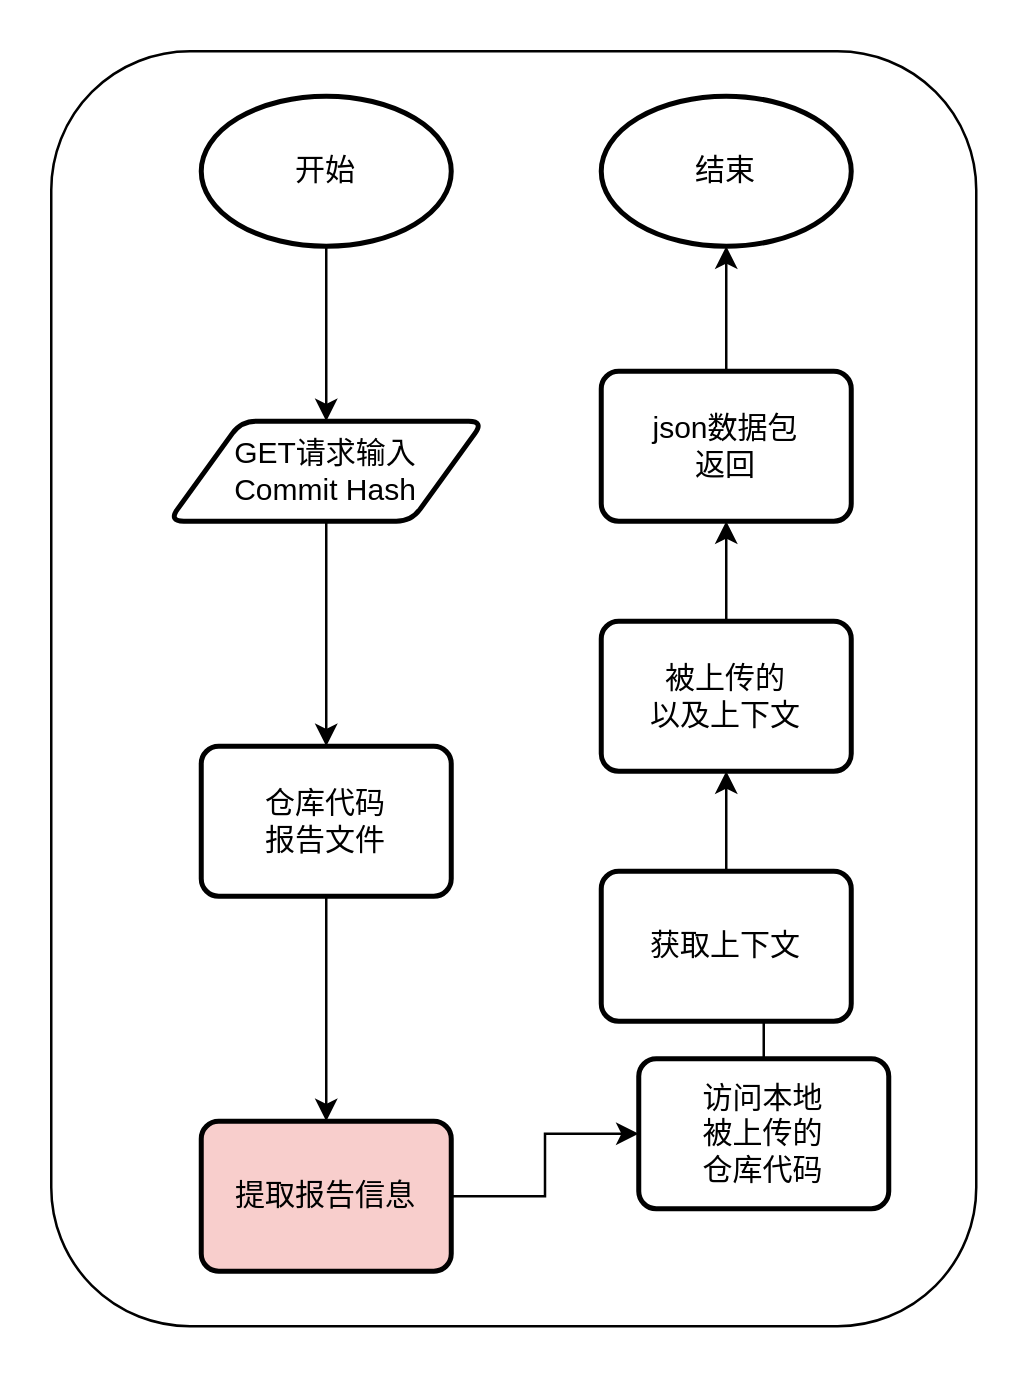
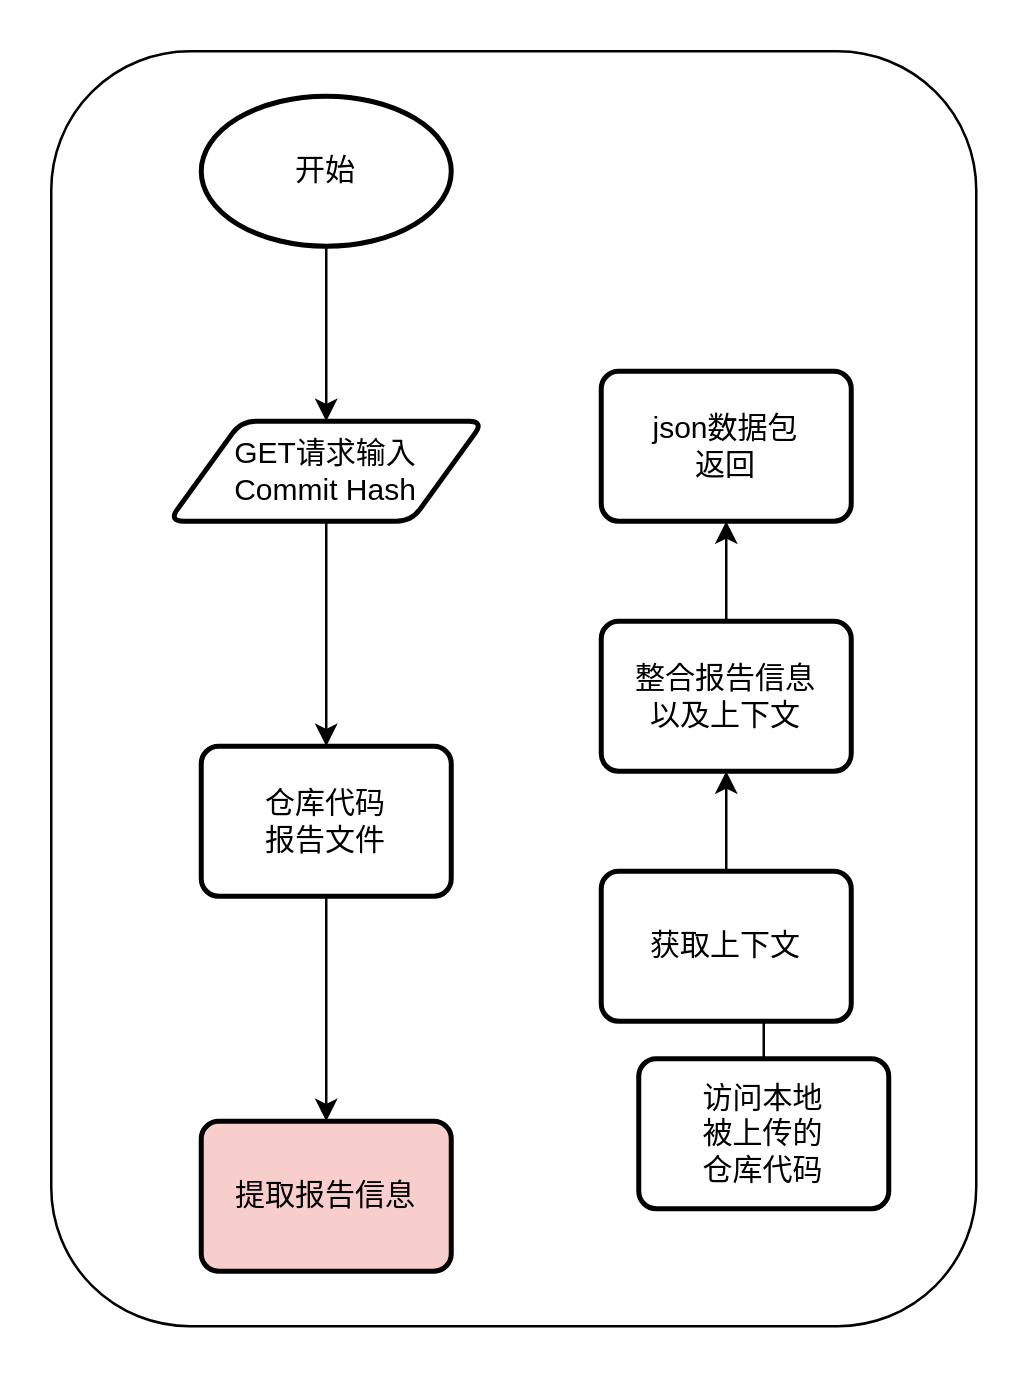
- <mxCell id="19" value="结束" style="strokeWidth=2;html=1;shape=mxgraph.flowchart.start_1;whiteSpace=wrap;" vertex="1" parent="1"><mxGeometry x="240" width="100" height="60" as="geometry" y="38" /></mxCell>
- <mxCell id="17" value="" style="edgeStyle=orthogonalEdgeStyle;rounded=0;orthogonalLoop=1;jettySize=auto;html=1;" edge="1" parent="1" source="18" target="19"><mxGeometry relative="1" as="geometry" /></mxCell>
- <mxCell id="16" value="被上传的&lt;br&gt;以及上下文" style="rounded=1;whiteSpace=wrap;html=1;absoluteArcSize=1;arcSize=14;strokeWidth=2;" vertex="1" parent="1"><mxGeometry x="240" y="248" width="100" height="60" as="geometry" /></mxCell>
+ <mxCell id="16" value="整合报告信息&lt;br&gt;以及上下文" style="rounded=1;whiteSpace=wrap;html=1;absoluteArcSize=1;arcSize=14;strokeWidth=2;" vertex="1" parent="1"><mxGeometry x="240" y="248" width="100" height="60" as="geometry" /></mxCell>
- <mxCell id="9" value="" style="edgeStyle=orthogonalEdgeStyle;rounded=0;orthogonalLoop=1;jettySize=auto;html=1;" edge="1" parent="1" source="10" target="12"><mxGeometry relative="1" as="geometry" /></mxCell>
